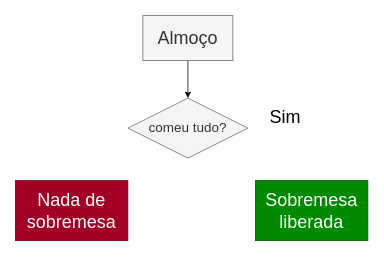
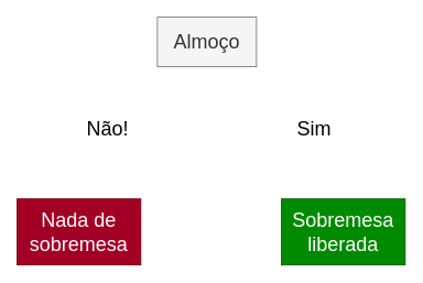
- <mxCell id="2" style="edgeStyle=none;html=1;entryX=0.5;entryY=0;entryDx=0;entryDy=0;" parent="1" source="3" target="4" edge="1"><mxGeometry relative="1" as="geometry" /></mxCell>
+ <mxCell id="7" value="Não!" style="text;html=1;strokeColor=none;fillColor=none;align=center;verticalAlign=middle;whiteSpace=wrap;rounded=0;fontSize=24;" parent="1" vertex="1"><mxGeometry x="100" y="140" width="60" height="30" as="geometry" /></mxCell>
- <mxCell id="4" value="&lt;font style=&quot;font-size: 18px;&quot;&gt;comeu tudo?&lt;/font&gt;" style="rhombus;whiteSpace=wrap;html=1;fillColor=#f5f5f5;fontColor=#333333;strokeColor=#666666;" parent="1" vertex="1"><mxGeometry x="170" y="130" width="160" height="80" as="geometry" /></mxCell>
